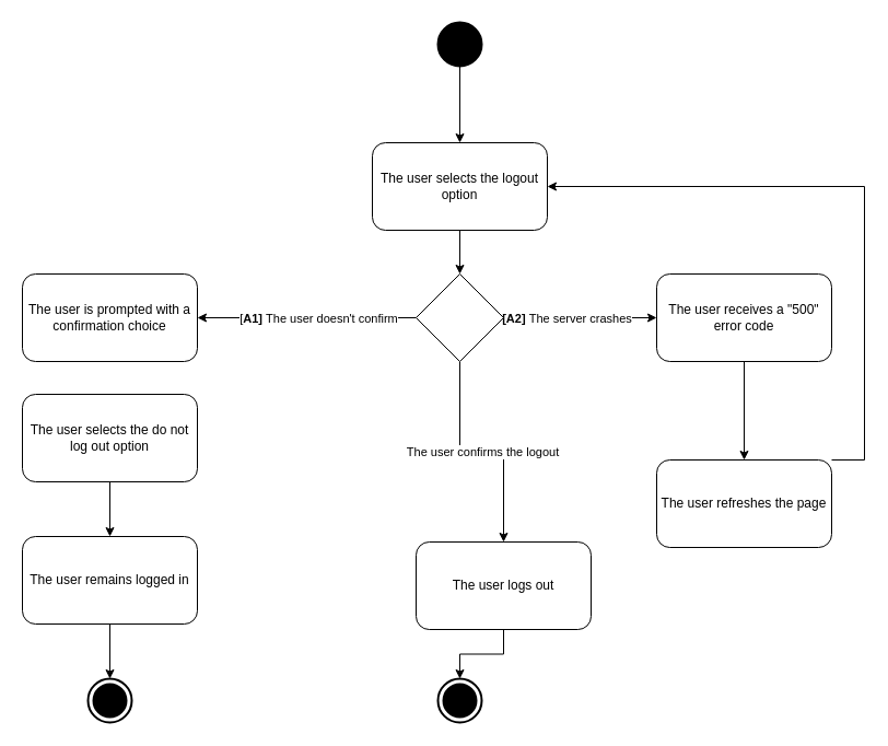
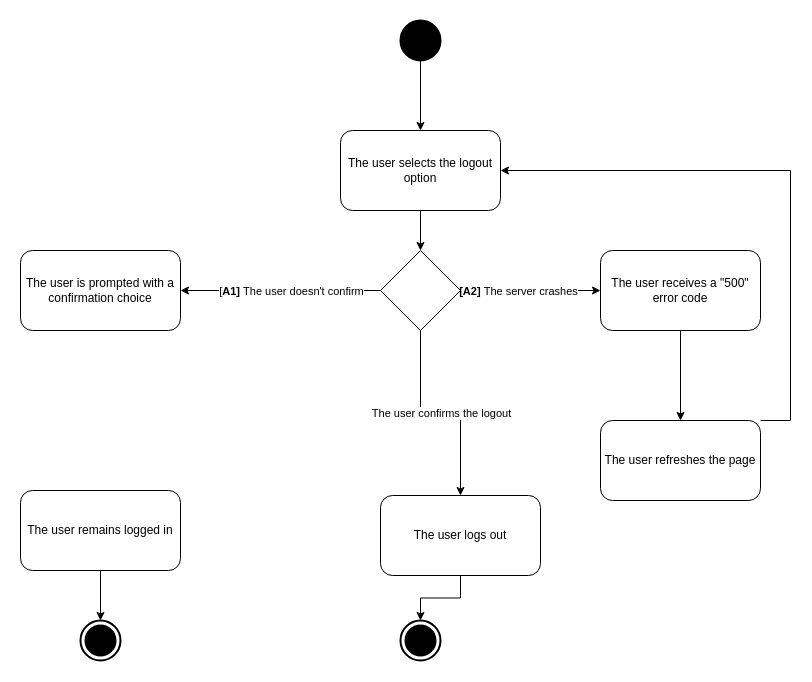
- <mxCell id="7" value="The user selects the do not log out option" style="shape=rect;html=1;rounded=1;whiteSpace=wrap;align=center;" vertex="1" parent="1"><mxGeometry x="20" y="360" width="160" height="80" as="geometry" /></mxCell>
- <mxCell id="6" style="edgeStyle=orthogonalEdgeStyle;rounded=0;orthogonalLoop=1;jettySize=auto;html=1;" edge="1" parent="1" source="7" target="5"><mxGeometry relative="1" as="geometry" /></mxCell>
